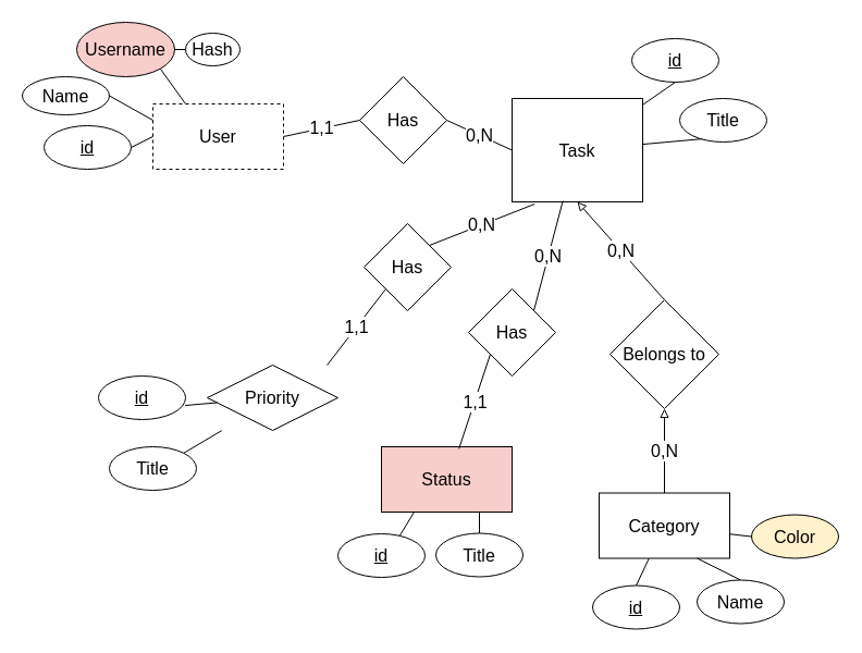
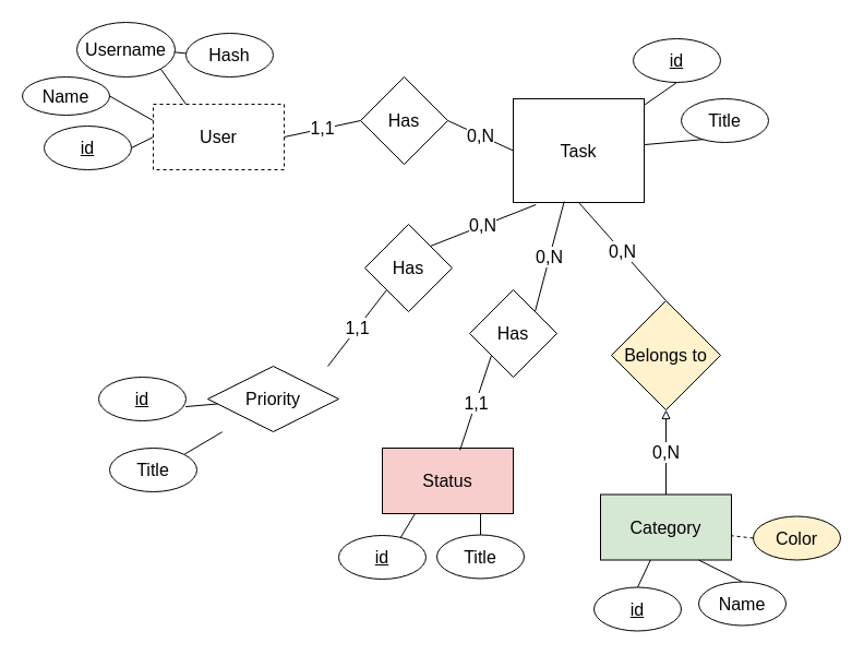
- <mxCell id="18" value="&lt;span style=&quot;font-size: 16px;&quot;&gt;Username&lt;/span&gt;" style="ellipse;whiteSpace=wrap;html=1;fillColor=#f8cecc;" vertex="1" parent="1"><mxGeometry x="70" y="20" width="90" height="50" as="geometry" /></mxCell>
+ <mxCell id="18" value="&lt;span style=&quot;font-size: 16px;&quot;&gt;Username&lt;/span&gt;" style="ellipse;whiteSpace=wrap;html=1;" vertex="1" parent="1"><mxGeometry x="70" y="20" width="90" height="50" as="geometry" /></mxCell>
- <mxCell id="22" value="&lt;span style=&quot;font-size: 16px;&quot;&gt;Hash&lt;/span&gt;" style="ellipse;whiteSpace=wrap;html=1;" vertex="1" parent="1"><mxGeometry x="170" y="30" width="50" height="30" as="geometry" /></mxCell>
+ <mxCell id="22" value="&lt;span style=&quot;font-size: 16px;&quot;&gt;Hash&lt;/span&gt;" style="ellipse;whiteSpace=wrap;html=1;" vertex="1" parent="1"><mxGeometry x="170" y="30" width="80" height="40" as="geometry" /></mxCell>
- <mxCell id="25" value="0,N" style="edgeStyle=none;html=1;exitX=0.5;exitY=0;exitDx=0;exitDy=0;entryX=0.5;entryY=1;entryDx=0;entryDy=0;fontSize=16;endArrow=block;endFill=0;" edge="1" parent="1" source="26" target="2"><mxGeometry relative="1" as="geometry"><mxPoint x="550" y="205" as="sourcePoint" /></mxGeometry></mxCell>
+ <mxCell id="25" value="0,N" style="edgeStyle=none;html=1;exitX=0.5;exitY=0;exitDx=0;exitDy=0;entryX=0.5;entryY=1;entryDx=0;entryDy=0;fontSize=16;endArrow=none;endFill=0;" edge="1" parent="1" source="26" target="2"><mxGeometry relative="1" as="geometry"><mxPoint x="550" y="205" as="sourcePoint" /></mxGeometry></mxCell>
- <mxCell id="26" value="Belongs to" style="rhombus;whiteSpace=wrap;html=1;fontSize=16;" vertex="1" parent="1"><mxGeometry x="560" y="275" width="100" height="100" as="geometry" /></mxCell>
+ <mxCell id="26" value="Belongs to" style="rhombus;whiteSpace=wrap;html=1;fontSize=16;fillColor=#fff2cc;" vertex="1" parent="1"><mxGeometry x="560" y="275" width="100" height="100" as="geometry" /></mxCell>
- <mxCell id="8" value="Category" style="rounded=0;whiteSpace=wrap;html=1;fontSize=16;" vertex="1" parent="1"><mxGeometry x="550" y="452.5" width="120" height="60" as="geometry" /></mxCell>
+ <mxCell id="8" value="Category" style="rounded=0;whiteSpace=wrap;html=1;fontSize=16;fillColor=#d5e8d4;" vertex="1" parent="1"><mxGeometry x="550" y="452.5" width="120" height="60" as="geometry" /></mxCell>
- <mxCell id="43" style="edgeStyle=none;html=1;exitX=0;exitY=0.5;exitDx=0;exitDy=0;entryX=0.996;entryY=0.628;entryDx=0;entryDy=0;entryPerimeter=0;fontSize=16;endArrow=none;endFill=0;" edge="1" parent="1" source="44" target="8"><mxGeometry relative="1" as="geometry" /></mxCell>
+ <mxCell id="43" style="edgeStyle=none;html=1;exitX=0;exitY=0.5;exitDx=0;exitDy=0;entryX=0.996;entryY=0.628;entryDx=0;entryDy=0;entryPerimeter=0;fontSize=16;endArrow=none;endFill=0;dashed=1;" edge="1" parent="1" source="44" target="8"><mxGeometry relative="1" as="geometry" /></mxCell>
